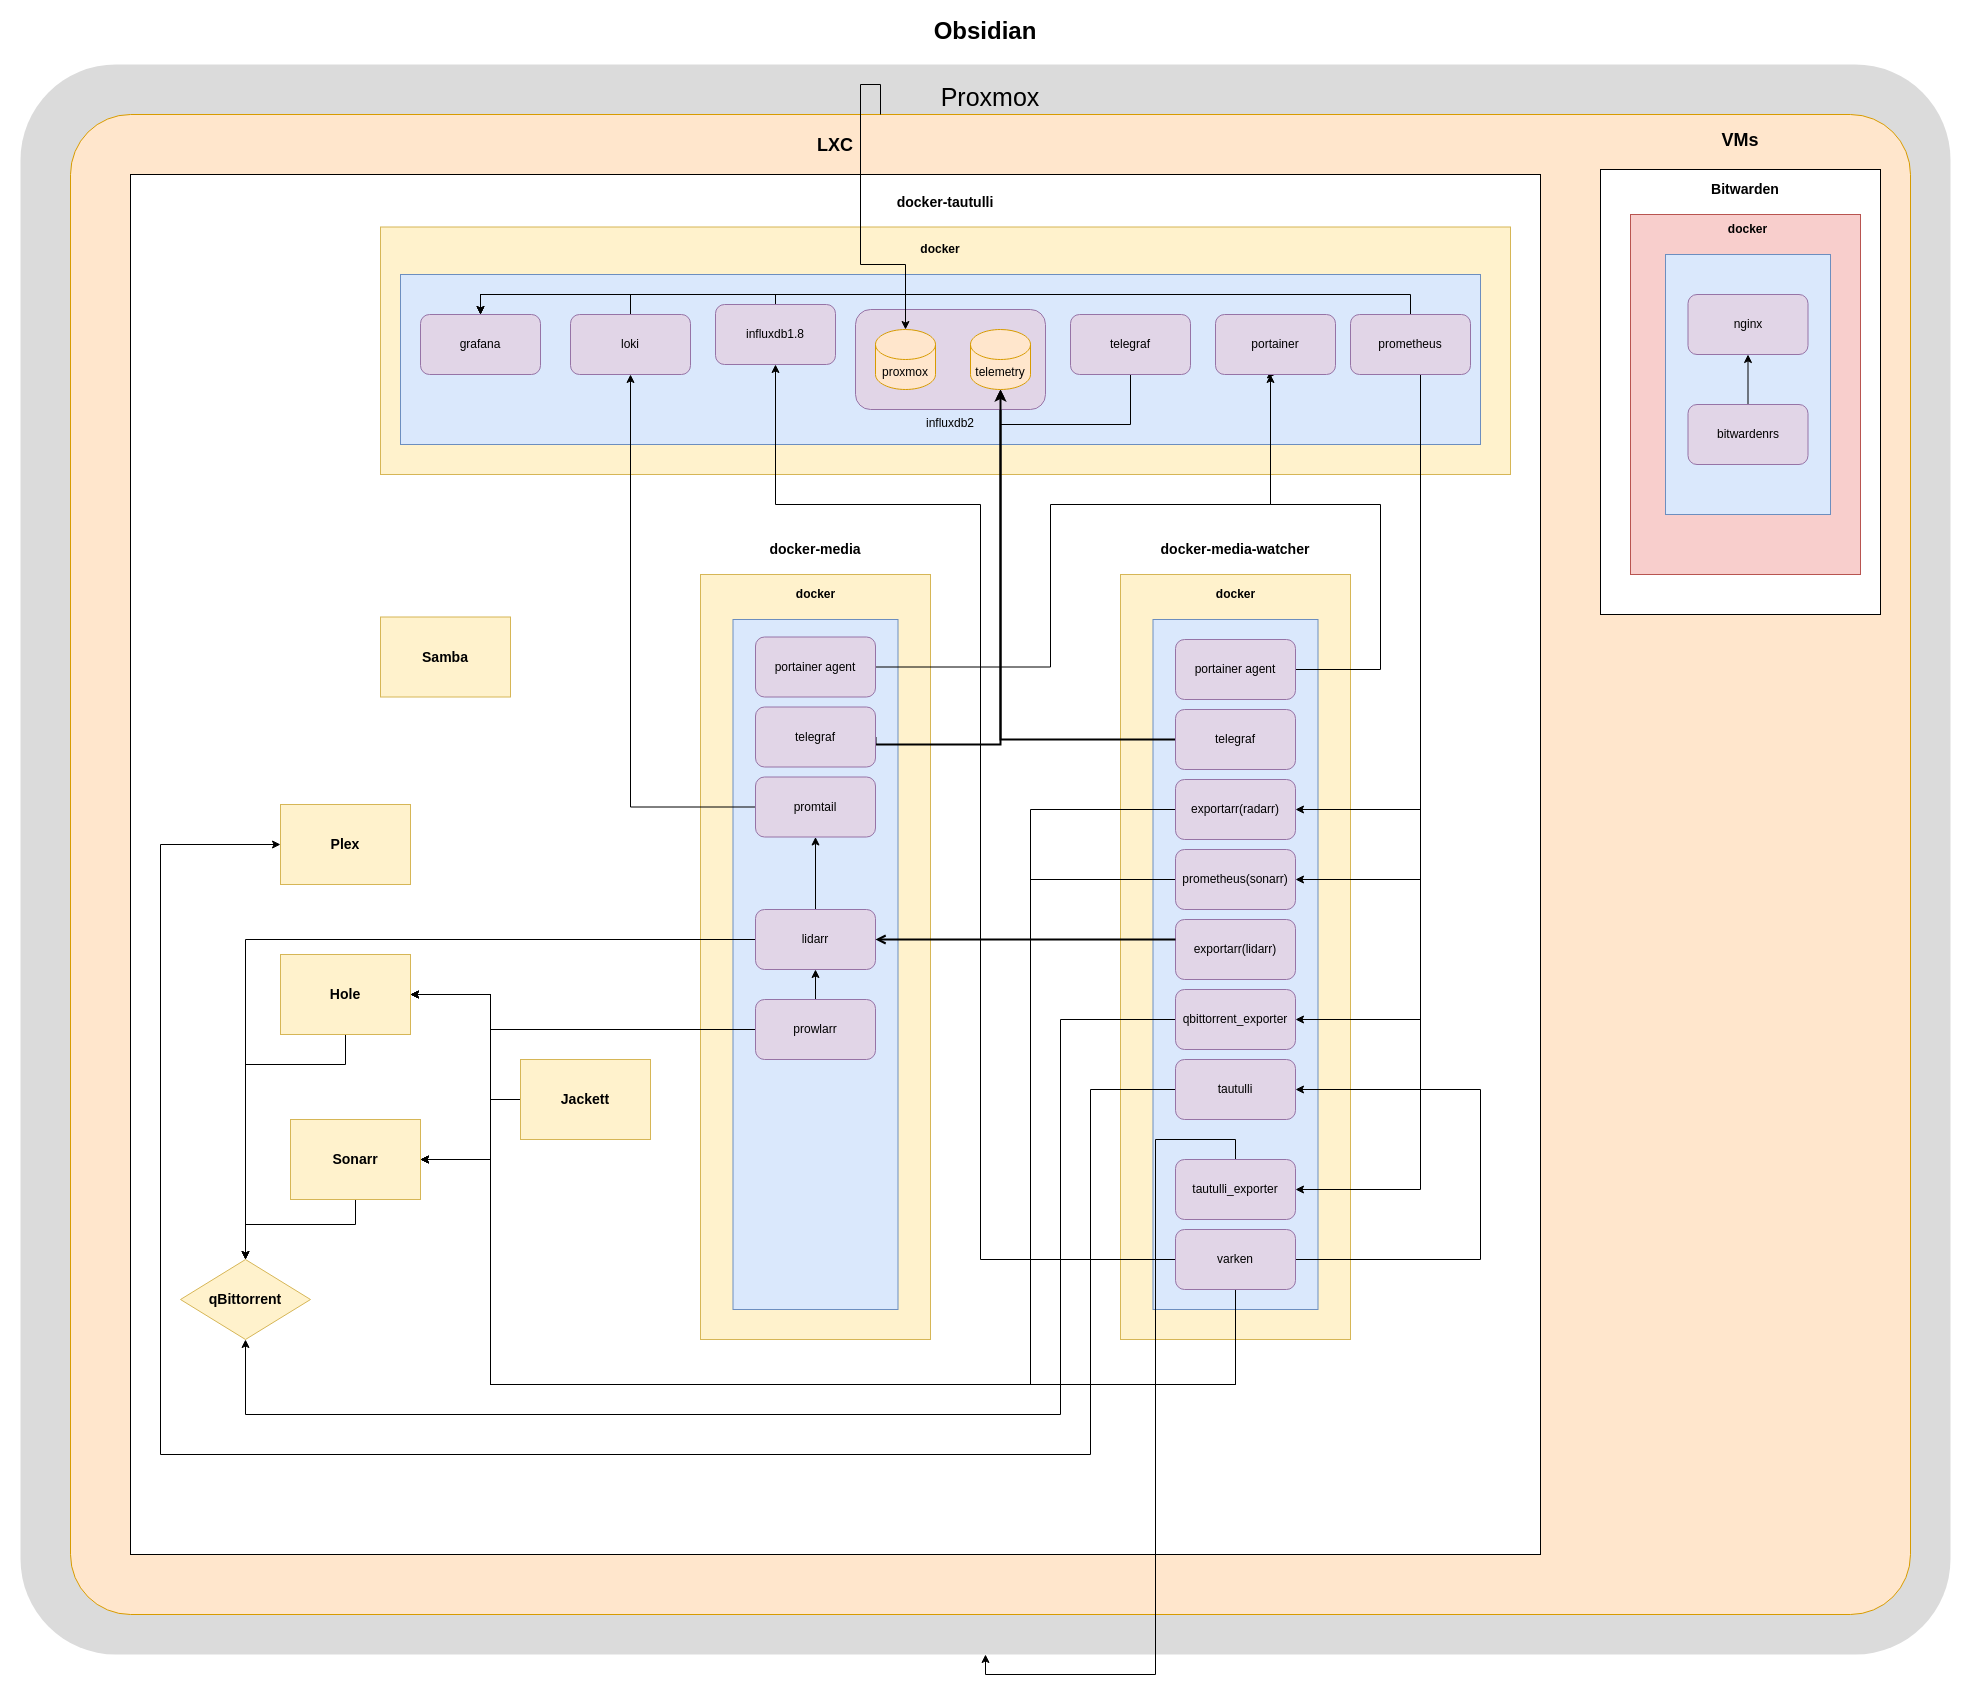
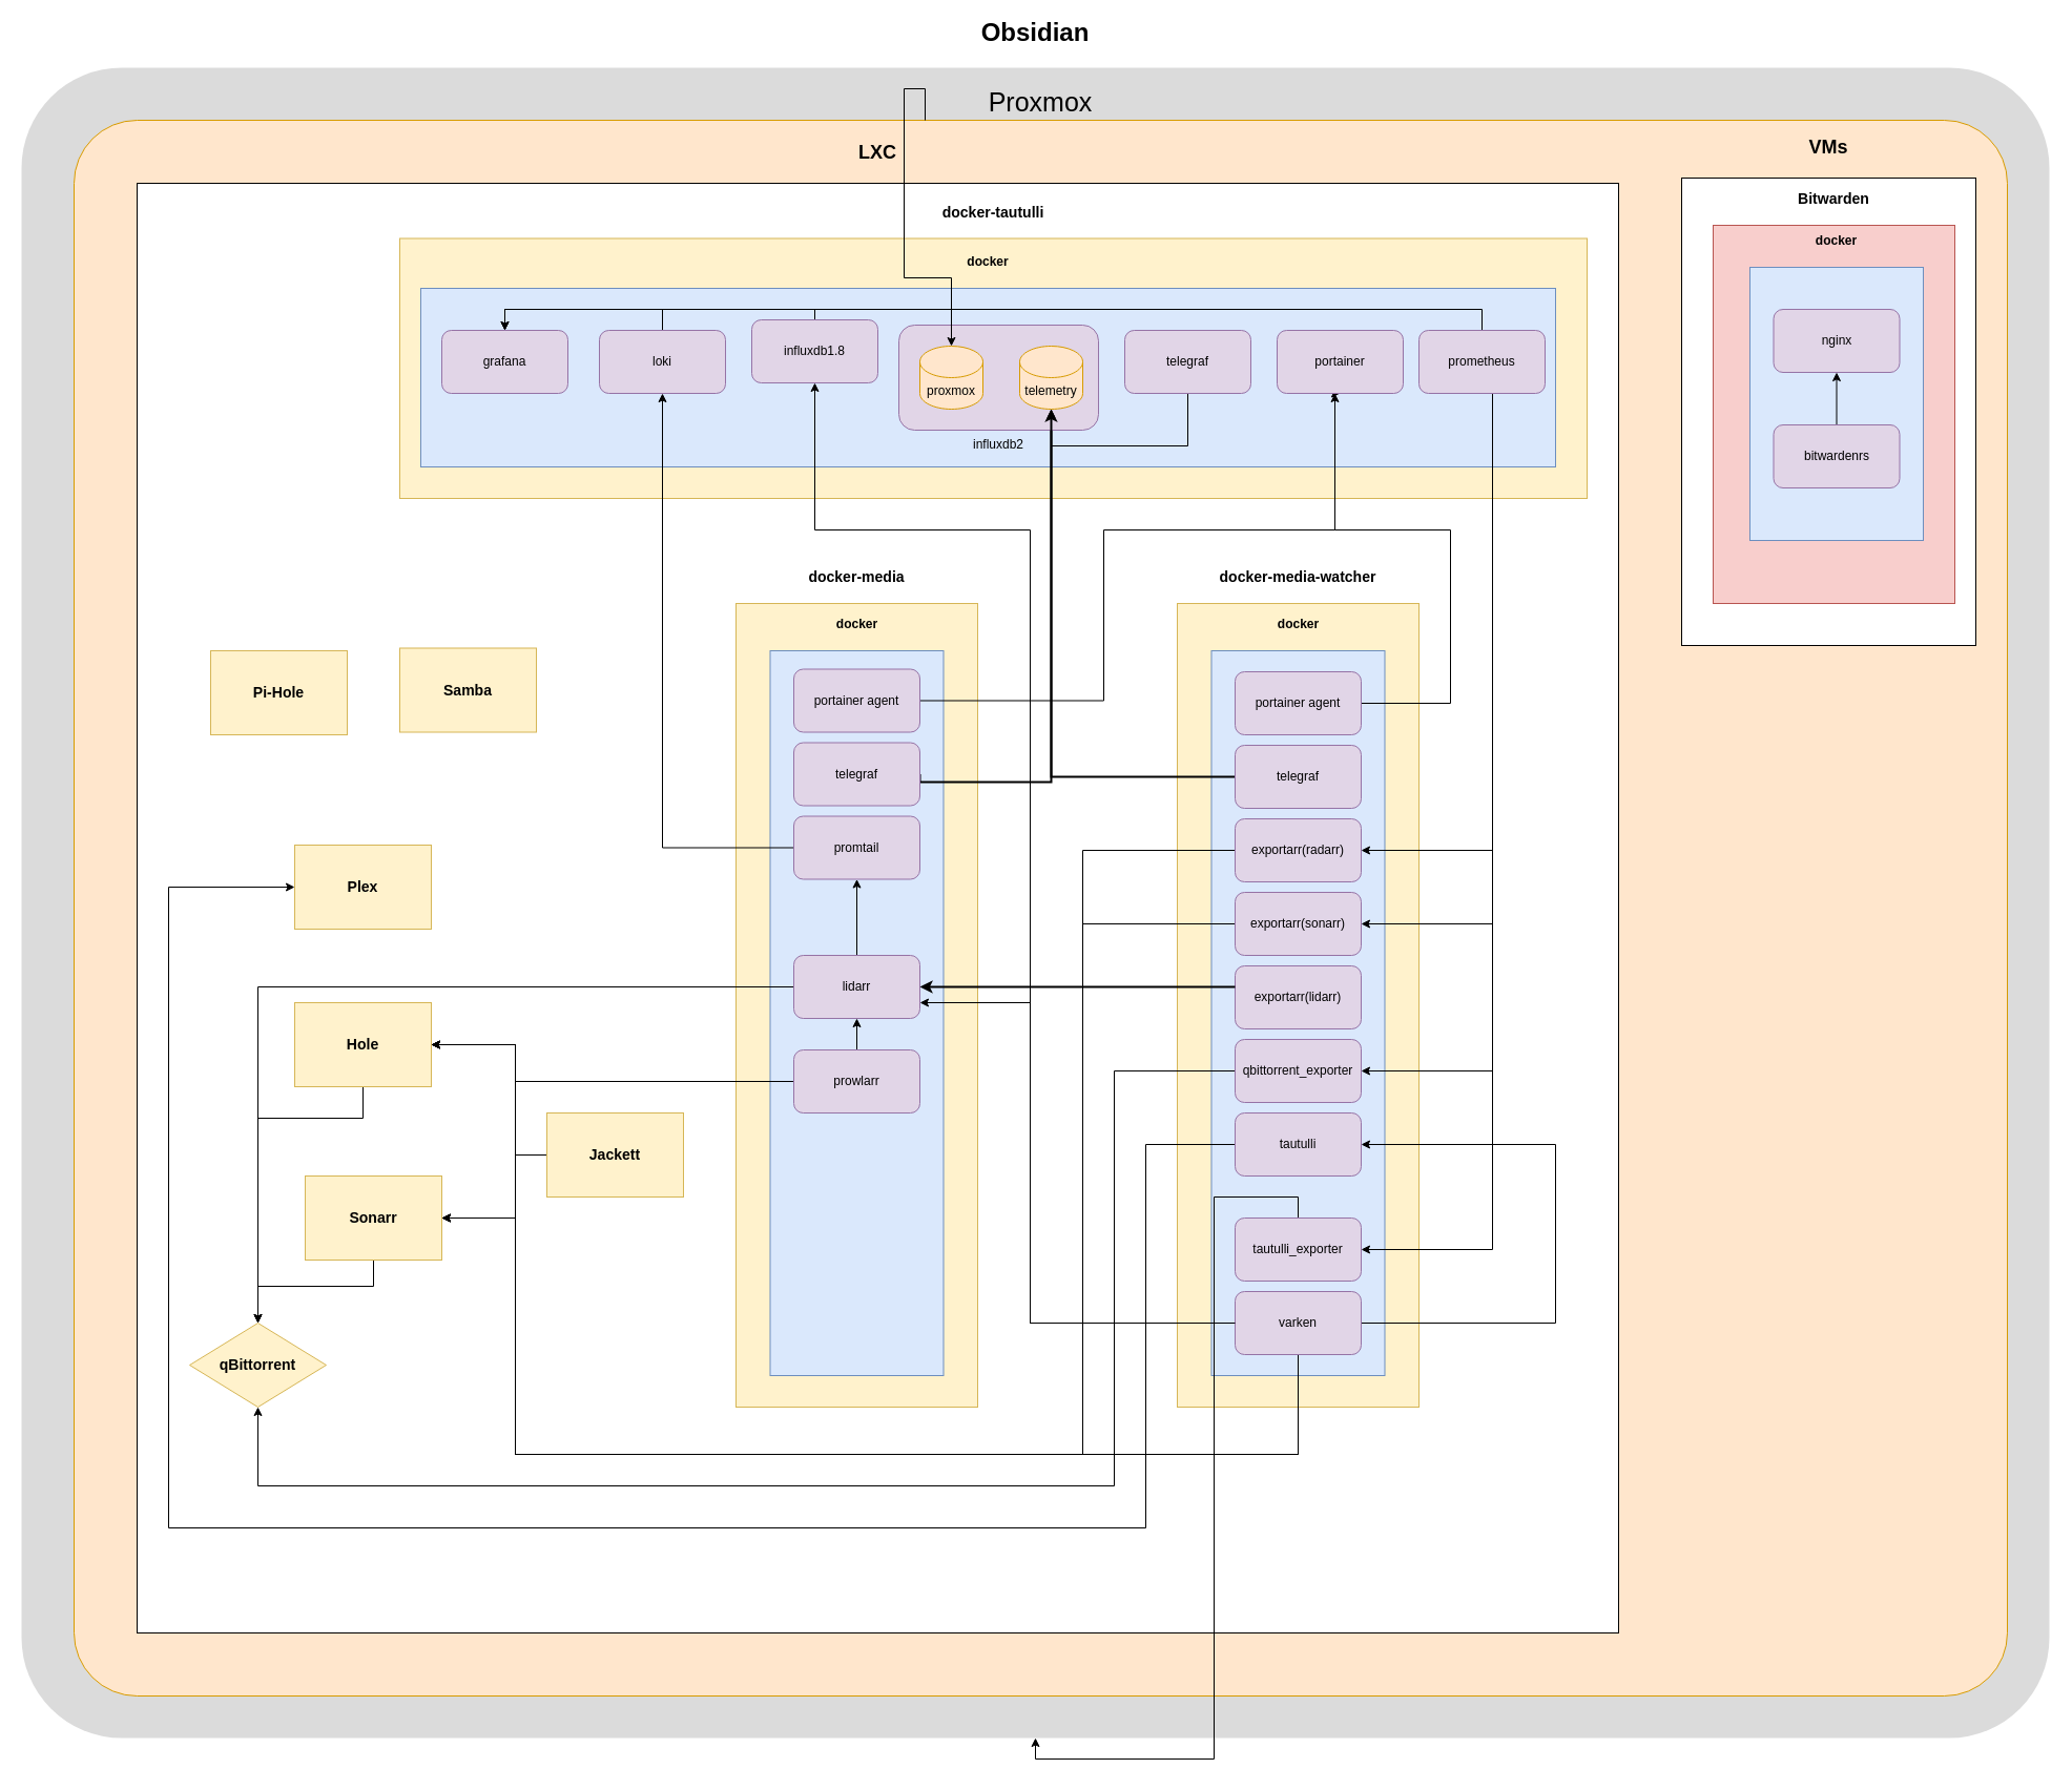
+ <mxCell id="11" value="&lt;h3&gt;Pi-Hole&lt;/h3&gt;" style="rounded=0;whiteSpace=wrap;html=1;fillColor=#fff2cc;strokeColor=#d6b656;labelPosition=center;verticalLabelPosition=middle;align=center;verticalAlign=middle;" vertex="1" parent="1"><mxGeometry x="200" y="575" width="130" height="80" as="geometry" /></mxCell>
- <mxCell id="20" value="prometheus(sonarr)" style="rounded=1;whiteSpace=wrap;html=1;fillColor=#e1d5e7;strokeColor=#9673a6;" vertex="1" parent="1"><mxGeometry x="1175" y="805" width="120" height="60" as="geometry" /></mxCell>
+ <mxCell id="20" value="exportarr(sonarr)" style="rounded=1;whiteSpace=wrap;html=1;fillColor=#e1d5e7;strokeColor=#9673a6;" vertex="1" parent="1"><mxGeometry x="1175" y="805" width="120" height="60" as="geometry" /></mxCell>
- <mxCell id="80" style="edgeStyle=orthogonalEdgeStyle;rounded=0;orthogonalLoop=1;jettySize=auto;html=1;strokeWidth=2;endArrow=open;" edge="1" parent="1" source="16" target="74"><mxGeometry relative="1" as="geometry"><Array as="points"><mxPoint x="1060" y="895" /><mxPoint x="1060" y="895" /></Array></mxGeometry></mxCell>
+ <mxCell id="80" style="edgeStyle=orthogonalEdgeStyle;rounded=0;orthogonalLoop=1;jettySize=auto;html=1;strokeWidth=2;" edge="1" parent="1" source="16" target="74"><mxGeometry relative="1" as="geometry"><Array as="points"><mxPoint x="1060" y="895" /><mxPoint x="1060" y="895" /></Array></mxGeometry></mxCell>
+ <mxCell id="78" style="edgeStyle=orthogonalEdgeStyle;rounded=0;orthogonalLoop=1;jettySize=auto;html=1;exitX=0;exitY=0.5;exitDx=0;exitDy=0;entryX=1;entryY=0.75;entryDx=0;entryDy=0;strokeWidth=1;" edge="1" parent="1" source="35" target="74"><mxGeometry x="0.008" y="-20" relative="1" as="geometry"><Array as="points"><mxPoint x="980" y="1215" /><mxPoint x="980" y="910" /></Array><mxPoint as="offset" /></mxGeometry></mxCell>
